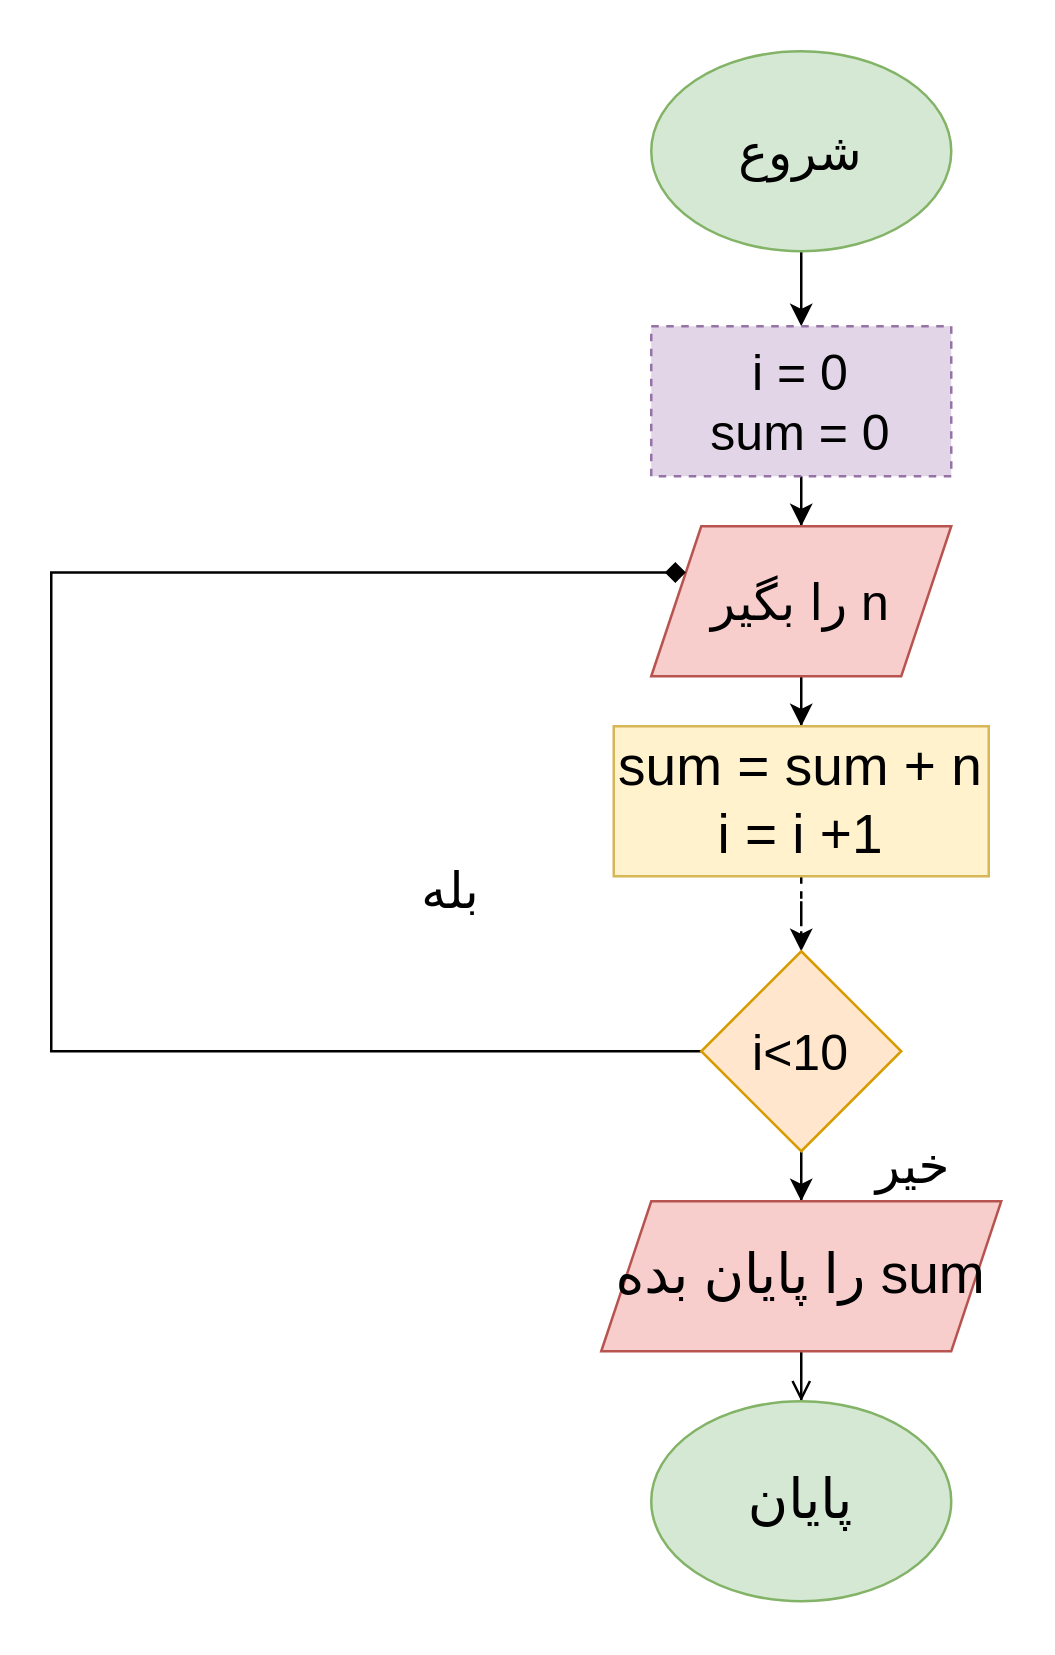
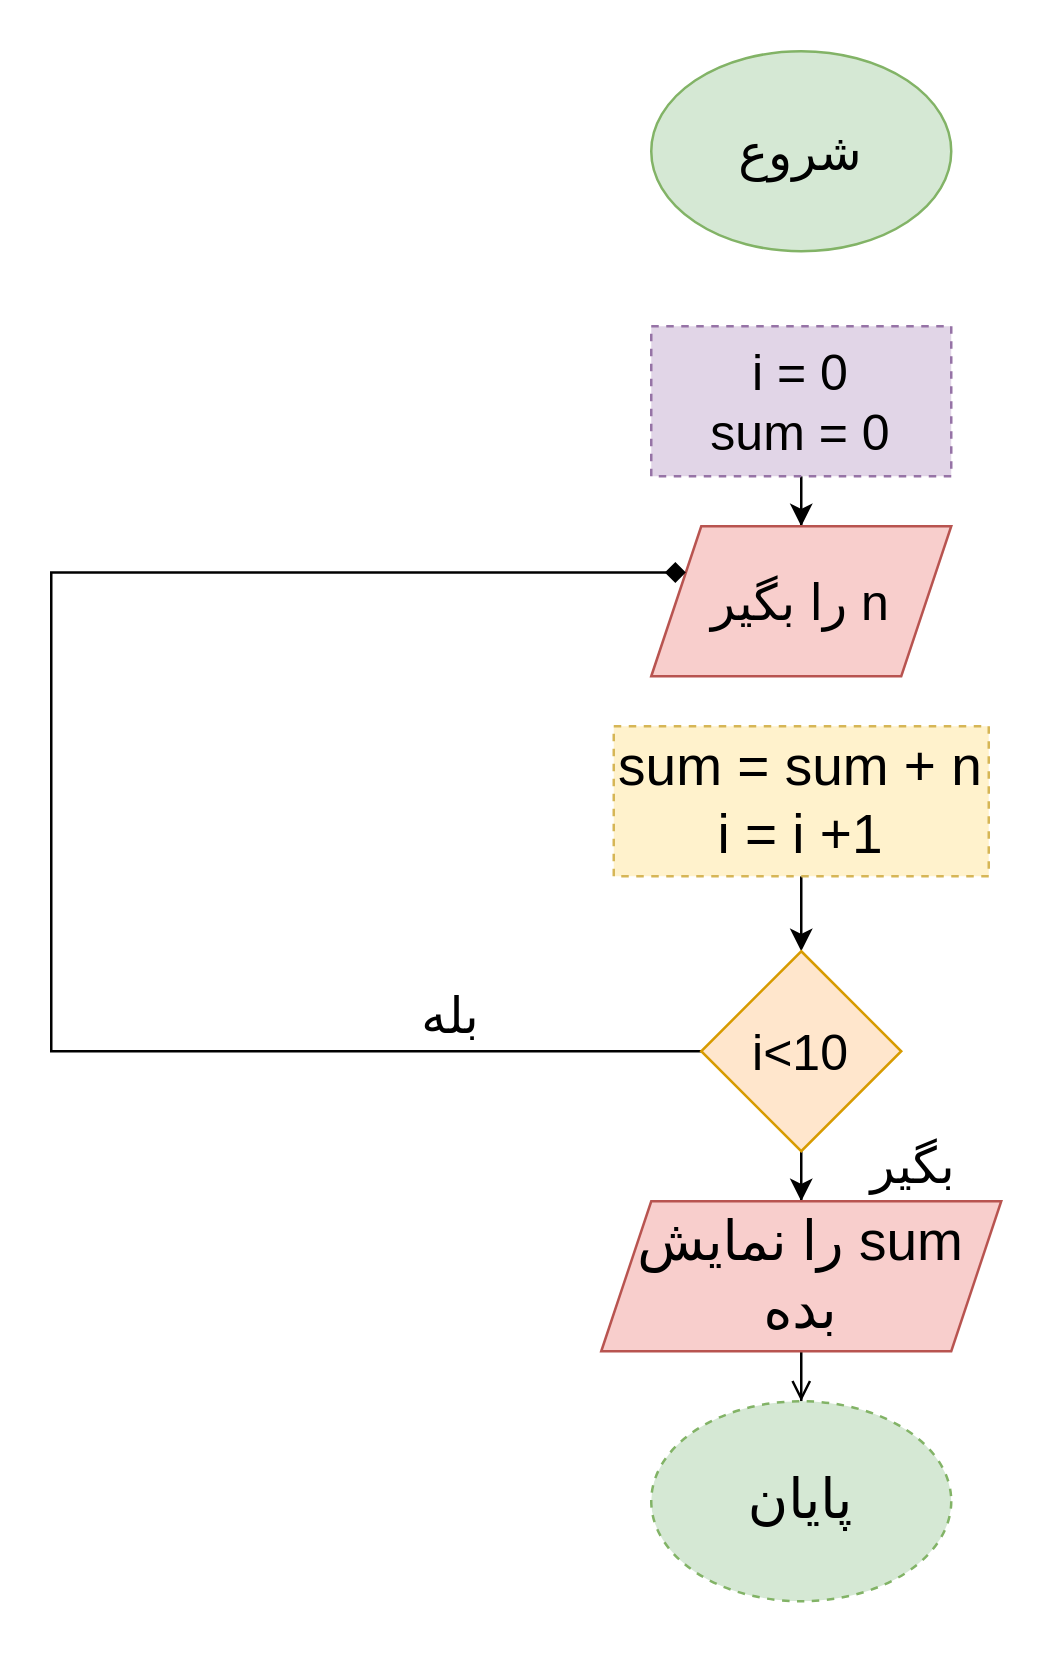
- <mxCell id="2" value="" style="edgeStyle=orthogonalEdgeStyle;rounded=0;orthogonalLoop=1;jettySize=auto;html=1;" edge="1" parent="1" source="3" target="5"><mxGeometry relative="1" as="geometry" /></mxCell>
- <mxCell id="6" value="" style="edgeStyle=orthogonalEdgeStyle;rounded=0;orthogonalLoop=1;jettySize=auto;html=1;" edge="1" parent="1" source="7" target="9"><mxGeometry relative="1" as="geometry" /></mxCell>
- <mxCell id="9" value="&lt;font style=&quot;font-size: 22px;&quot;&gt;sum = sum + n&lt;br&gt;i = i +1&lt;br&gt;&lt;/font&gt;" style="rounded=0;whiteSpace=wrap;html=1;fillColor=#fff2cc;strokeColor=#d6b656;" vertex="1" parent="1"><mxGeometry x="245" y="290" width="150" height="60" as="geometry" /></mxCell>
+ <mxCell id="9" value="&lt;font style=&quot;font-size: 22px;&quot;&gt;sum = sum + n&lt;br&gt;i = i +1&lt;br&gt;&lt;/font&gt;" style="rounded=0;whiteSpace=wrap;html=1;fillColor=#fff2cc;strokeColor=#d6b656;dashed=1;" vertex="1" parent="1"><mxGeometry x="245" y="290" width="150" height="60" as="geometry" /></mxCell>
- <mxCell id="13" value="&lt;font style=&quot;font-size: 20px;&quot;&gt;بله&lt;/font&gt;" style="text;html=1;strokeColor=none;fillColor=none;align=center;verticalAlign=middle;whiteSpace=wrap;rounded=0;" vertex="1" parent="1"><mxGeometry x="150" y="340" width="60" height="30" as="geometry" /></mxCell>
+ <mxCell id="13" value="&lt;font style=&quot;font-size: 20px;&quot;&gt;بله&lt;/font&gt;" style="text;html=1;strokeColor=none;fillColor=none;align=center;verticalAlign=middle;whiteSpace=wrap;rounded=0;" vertex="1" parent="1"><mxGeometry x="150" y="390" width="60" height="30" as="geometry" /></mxCell>
- <mxCell id="8" value="" style="edgeStyle=orthogonalEdgeStyle;rounded=0;orthogonalLoop=1;jettySize=auto;html=1;dashed=1;" edge="1" parent="1" source="9" target="12"><mxGeometry relative="1" as="geometry" /></mxCell>
+ <mxCell id="8" value="" style="edgeStyle=orthogonalEdgeStyle;rounded=0;orthogonalLoop=1;jettySize=auto;html=1;" edge="1" parent="1" source="9" target="12"><mxGeometry relative="1" as="geometry" /></mxCell>
- <mxCell id="16" value="&lt;span style=&quot;font-size: 20px;&quot;&gt;خیر&lt;/span&gt;" style="text;html=1;strokeColor=none;fillColor=none;align=center;verticalAlign=middle;whiteSpace=wrap;rounded=0;" vertex="1" parent="1"><mxGeometry x="335" y="450" width="60" height="30" as="geometry" /></mxCell>
+ <mxCell id="16" value="&lt;span style=&quot;font-size: 20px;&quot;&gt;بگیر&lt;/span&gt;" style="text;html=1;strokeColor=none;fillColor=none;align=center;verticalAlign=middle;whiteSpace=wrap;rounded=0;" vertex="1" parent="1"><mxGeometry x="335" y="450" width="60" height="30" as="geometry" /></mxCell>
- <mxCell id="15" value="&lt;div style=&quot;direction: rtl;&quot;&gt;&lt;span style=&quot;background-color: initial;&quot;&gt;&lt;font style=&quot;font-size: 22px;&quot;&gt;sum را پایان بده&lt;/font&gt;&lt;/span&gt;&lt;/div&gt;" style="shape=parallelogram;perimeter=parallelogramPerimeter;whiteSpace=wrap;html=1;fixedSize=1;fillColor=#f8cecc;strokeColor=#b85450;" vertex="1" parent="1"><mxGeometry x="240" y="480" width="160" height="60" as="geometry" /></mxCell>
+ <mxCell id="15" value="&lt;div style=&quot;direction: rtl;&quot;&gt;&lt;span style=&quot;background-color: initial;&quot;&gt;&lt;font style=&quot;font-size: 22px;&quot;&gt;sum را نمایش بده&lt;/font&gt;&lt;/span&gt;&lt;/div&gt;" style="shape=parallelogram;perimeter=parallelogramPerimeter;whiteSpace=wrap;html=1;fixedSize=1;fillColor=#f8cecc;strokeColor=#b85450;" vertex="1" parent="1"><mxGeometry x="240" y="480" width="160" height="60" as="geometry" /></mxCell>
- <mxCell id="17" value="&lt;font style=&quot;font-size: 22px;&quot;&gt;پایان&lt;/font&gt;" style="ellipse;whiteSpace=wrap;html=1;fillColor=#d5e8d4;strokeColor=#82b366;" vertex="1" parent="1"><mxGeometry x="260" y="560" width="120" height="80" as="geometry" /></mxCell>
+ <mxCell id="17" value="&lt;font style=&quot;font-size: 22px;&quot;&gt;پایان&lt;/font&gt;" style="ellipse;whiteSpace=wrap;html=1;fillColor=#d5e8d4;strokeColor=#82b366;dashed=1;" vertex="1" parent="1"><mxGeometry x="260" y="560" width="120" height="80" as="geometry" /></mxCell>
